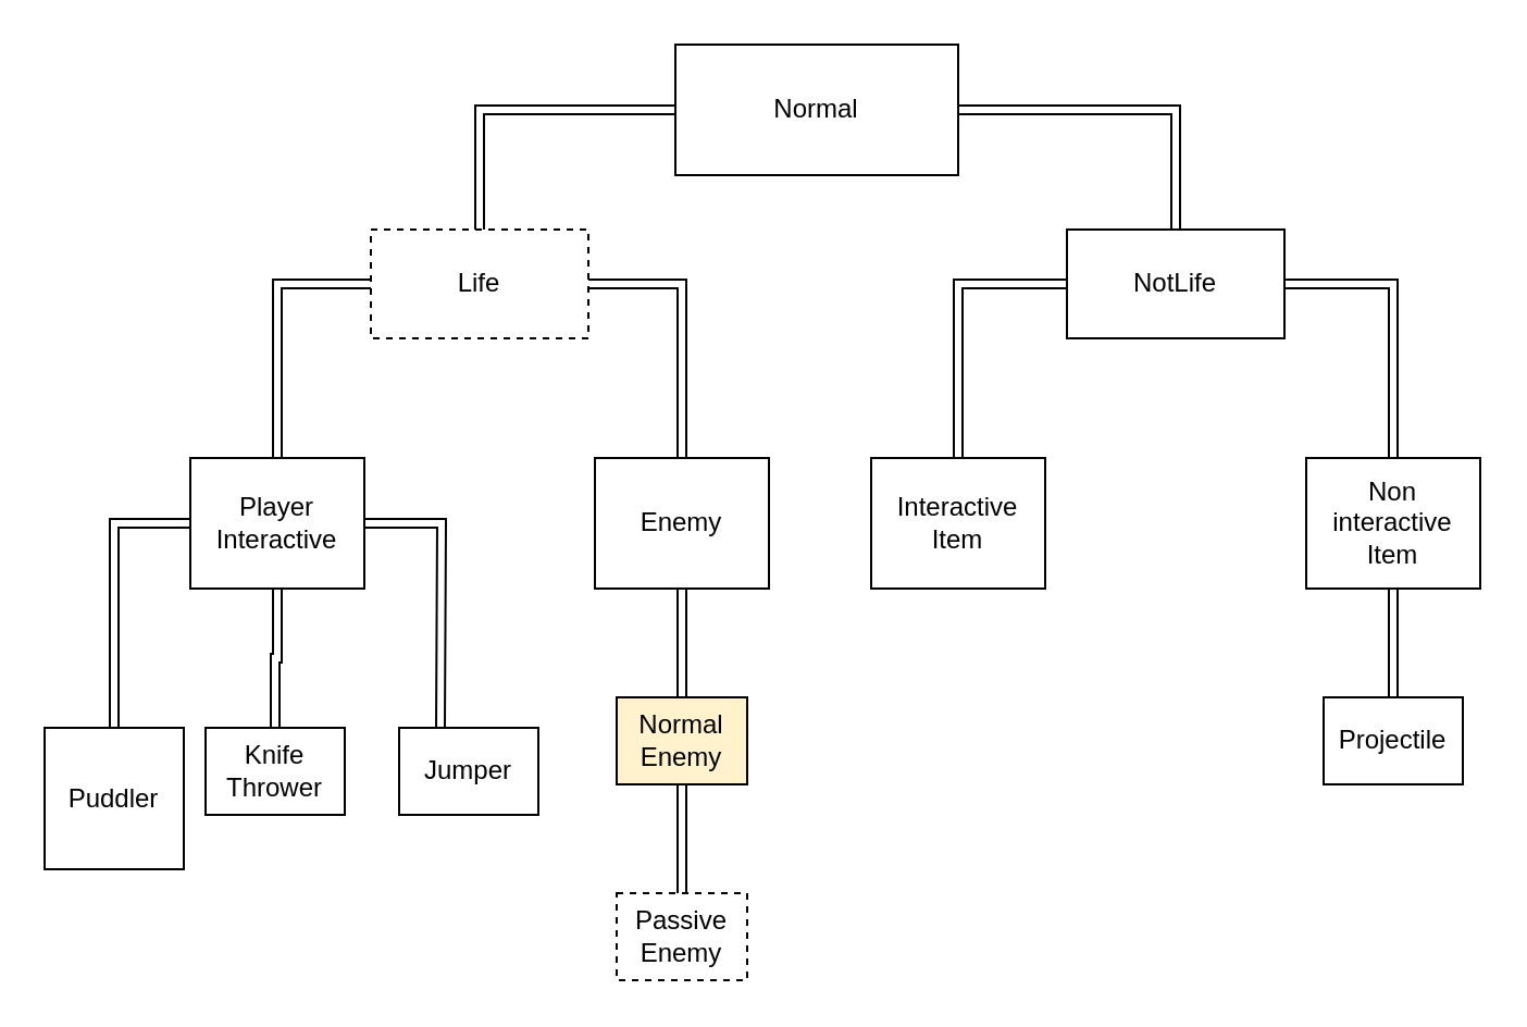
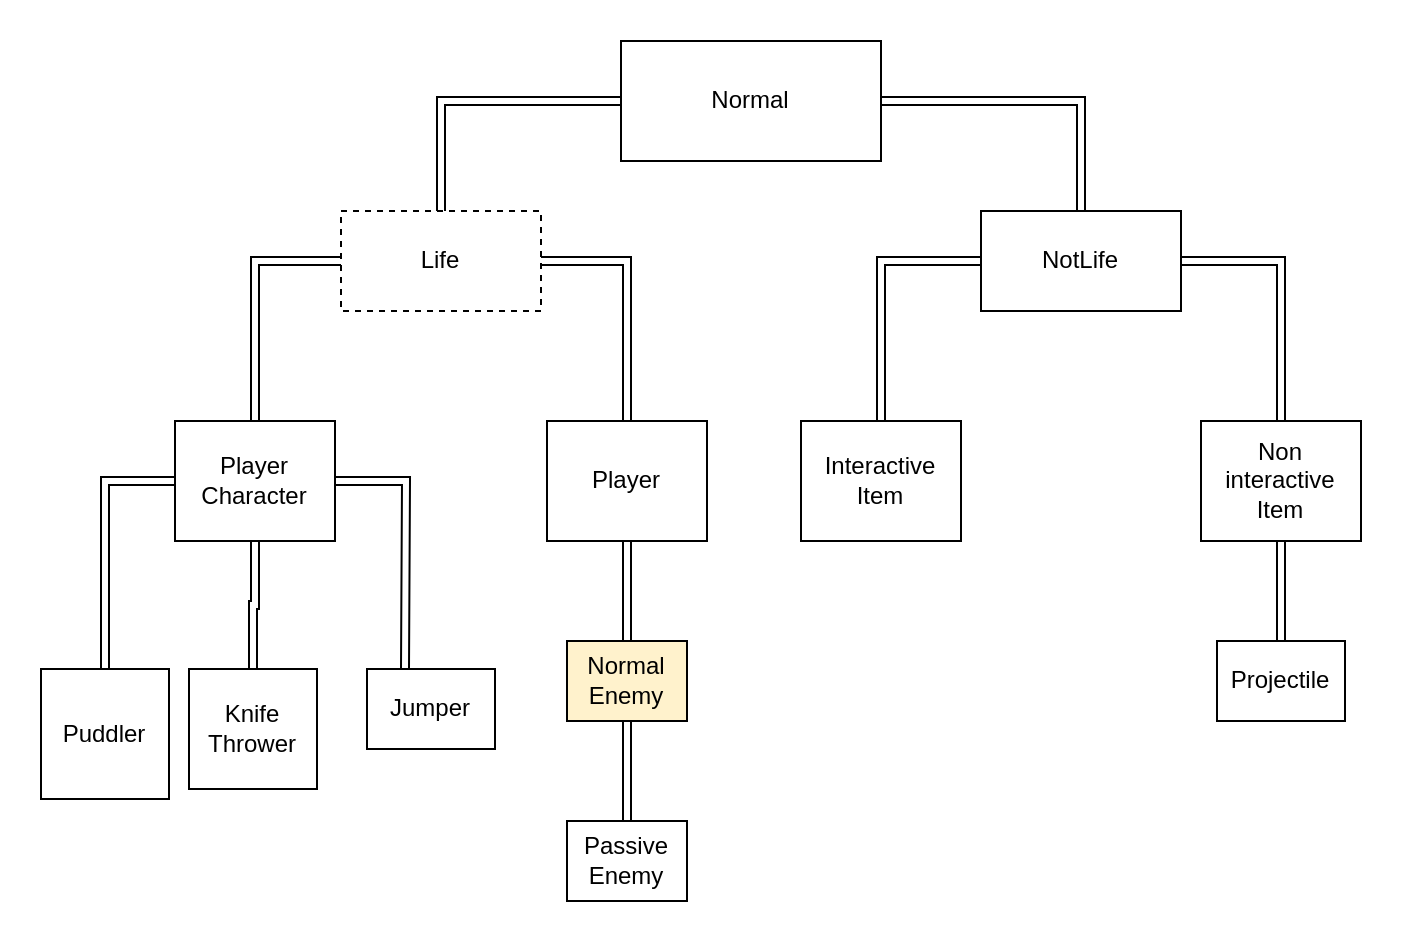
- <mxCell id="8" value="Player&lt;br&gt;Interactive" style="rounded=0;whiteSpace=wrap;html=1;" parent="1" vertex="1"><mxGeometry x="87" y="210" width="80" height="60" as="geometry" /></mxCell>
+ <mxCell id="8" value="Player&lt;br&gt;Character" style="rounded=0;whiteSpace=wrap;html=1;" parent="1" vertex="1"><mxGeometry x="87" y="210" width="80" height="60" as="geometry" /></mxCell>
- <mxCell id="10" value="Enemy" style="rounded=0;whiteSpace=wrap;html=1;" parent="1" vertex="1"><mxGeometry x="273" y="210" width="80" height="60" as="geometry" /></mxCell>
+ <mxCell id="10" value="Player" style="rounded=0;whiteSpace=wrap;html=1;" parent="1" vertex="1"><mxGeometry x="273" y="210" width="80" height="60" as="geometry" /></mxCell>
- <mxCell id="24" value="Knife&lt;br&gt;Thrower" style="rounded=0;whiteSpace=wrap;html=1;" parent="1" vertex="1"><mxGeometry x="94" y="334" width="64" height="40" as="geometry" /></mxCell>
+ <mxCell id="24" value="Knife&lt;br&gt;Thrower" style="rounded=0;whiteSpace=wrap;html=1;" parent="1" vertex="1"><mxGeometry x="94" y="334" width="64" height="60" as="geometry" /></mxCell>
- <mxCell id="22" value="Passive&lt;br&gt;Enemy" style="rounded=0;whiteSpace=wrap;html=1;dashed=1;" parent="1" vertex="1"><mxGeometry x="283" y="410" width="60" height="40" as="geometry" /></mxCell>
+ <mxCell id="22" value="Passive&lt;br&gt;Enemy" style="rounded=0;whiteSpace=wrap;html=1;" parent="1" vertex="1"><mxGeometry x="283" y="410" width="60" height="40" as="geometry" /></mxCell>
